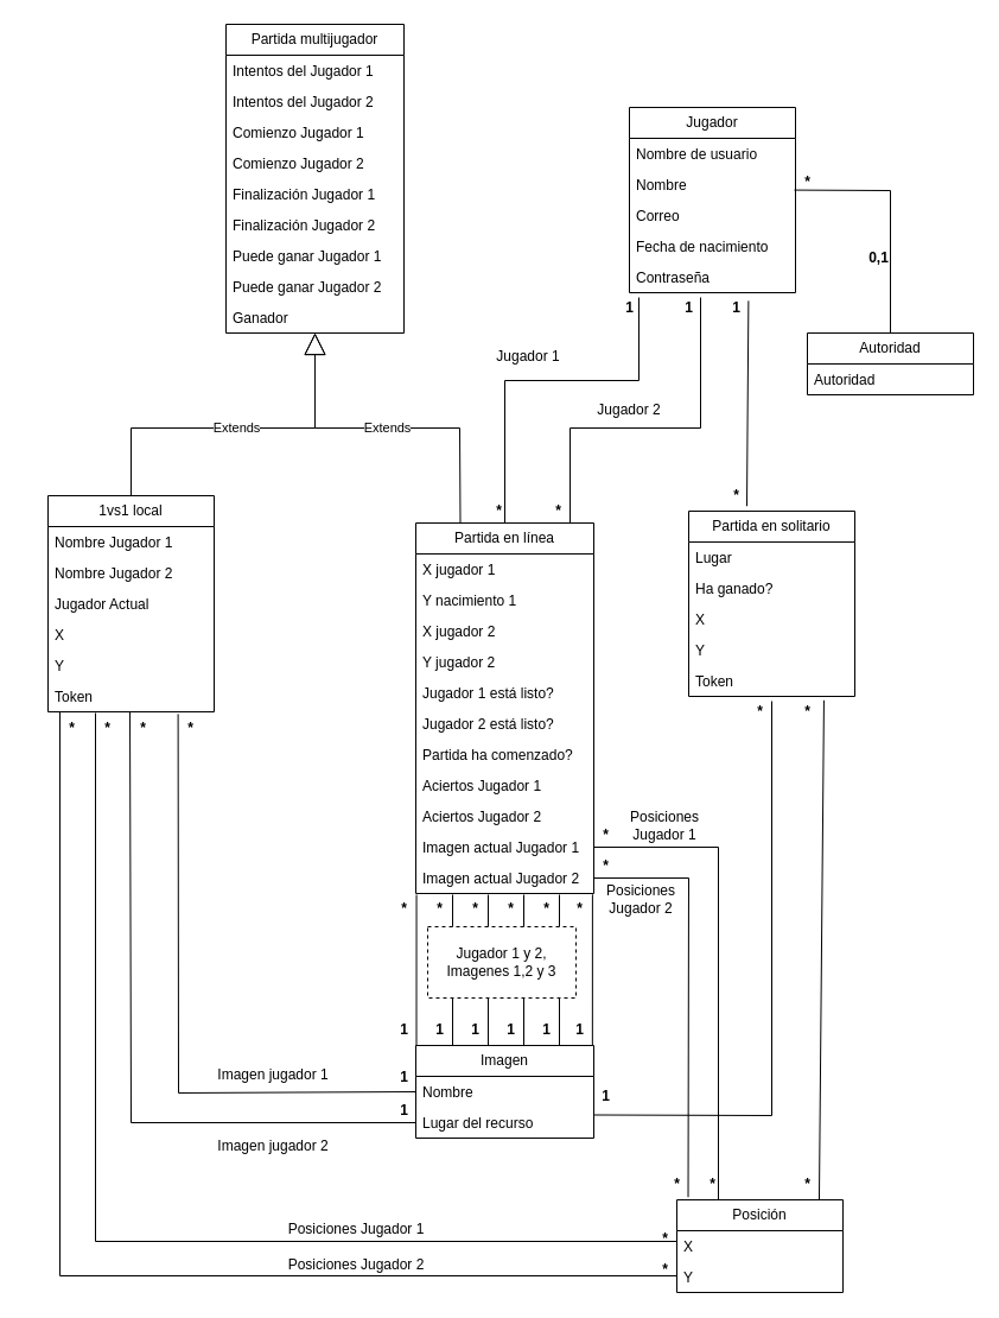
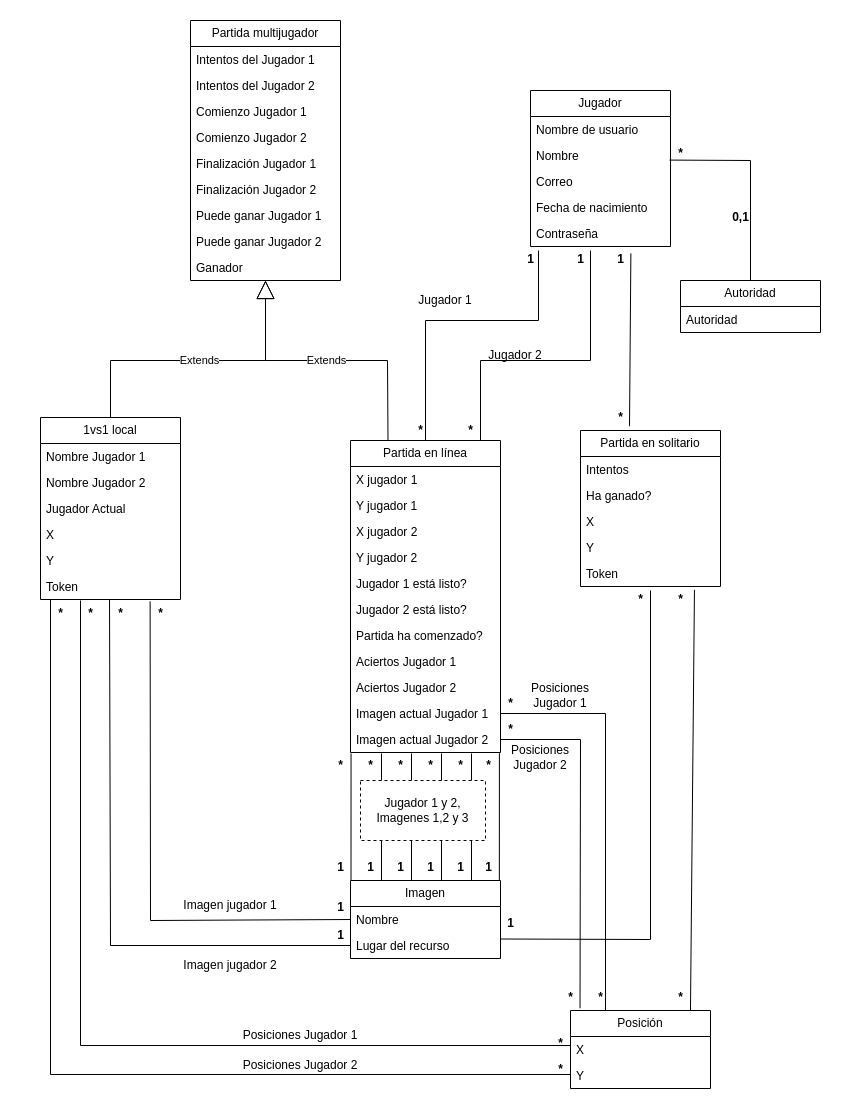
- <mxCell id="57" value="Jugador 2" style="text;html=1;strokeColor=none;fillColor=none;align=center;verticalAlign=middle;whiteSpace=wrap;rounded=0;" parent="1" vertex="1"><mxGeometry x="500" y="330" width="60" height="30" as="geometry" /></mxCell>
+ <mxCell id="57" value="Jugador 2" style="text;html=1;strokeColor=none;fillColor=none;align=center;verticalAlign=middle;whiteSpace=wrap;rounded=0;" parent="1" vertex="1"><mxGeometry x="485" y="340" width="60" height="30" as="geometry" /></mxCell>
- <mxCell id="29" value="Lugar" style="text;strokeColor=none;fillColor=none;align=left;verticalAlign=top;spacingLeft=4;spacingRight=4;overflow=hidden;rotatable=0;points=[[0,0.5],[1,0.5]];portConstraint=eastwest;whiteSpace=wrap;html=1;" parent="28" vertex="1"><mxGeometry y="26" width="140" height="26" as="geometry" /></mxCell>
+ <mxCell id="29" value="Intentos" style="text;strokeColor=none;fillColor=none;align=left;verticalAlign=top;spacingLeft=4;spacingRight=4;overflow=hidden;rotatable=0;points=[[0,0.5],[1,0.5]];portConstraint=eastwest;whiteSpace=wrap;html=1;" parent="28" vertex="1"><mxGeometry y="26" width="140" height="26" as="geometry" /></mxCell>
- <mxCell id="44" value="Y nacimiento 1" style="text;strokeColor=none;fillColor=none;align=left;verticalAlign=top;spacingLeft=4;spacingRight=4;overflow=hidden;rotatable=0;points=[[0,0.5],[1,0.5]];portConstraint=eastwest;whiteSpace=wrap;html=1;" parent="42" vertex="1"><mxGeometry y="52" width="150" height="26" as="geometry" /></mxCell>
+ <mxCell id="44" value="Y jugador 1" style="text;strokeColor=none;fillColor=none;align=left;verticalAlign=top;spacingLeft=4;spacingRight=4;overflow=hidden;rotatable=0;points=[[0,0.5],[1,0.5]];portConstraint=eastwest;whiteSpace=wrap;html=1;" parent="42" vertex="1"><mxGeometry y="52" width="150" height="26" as="geometry" /></mxCell>
